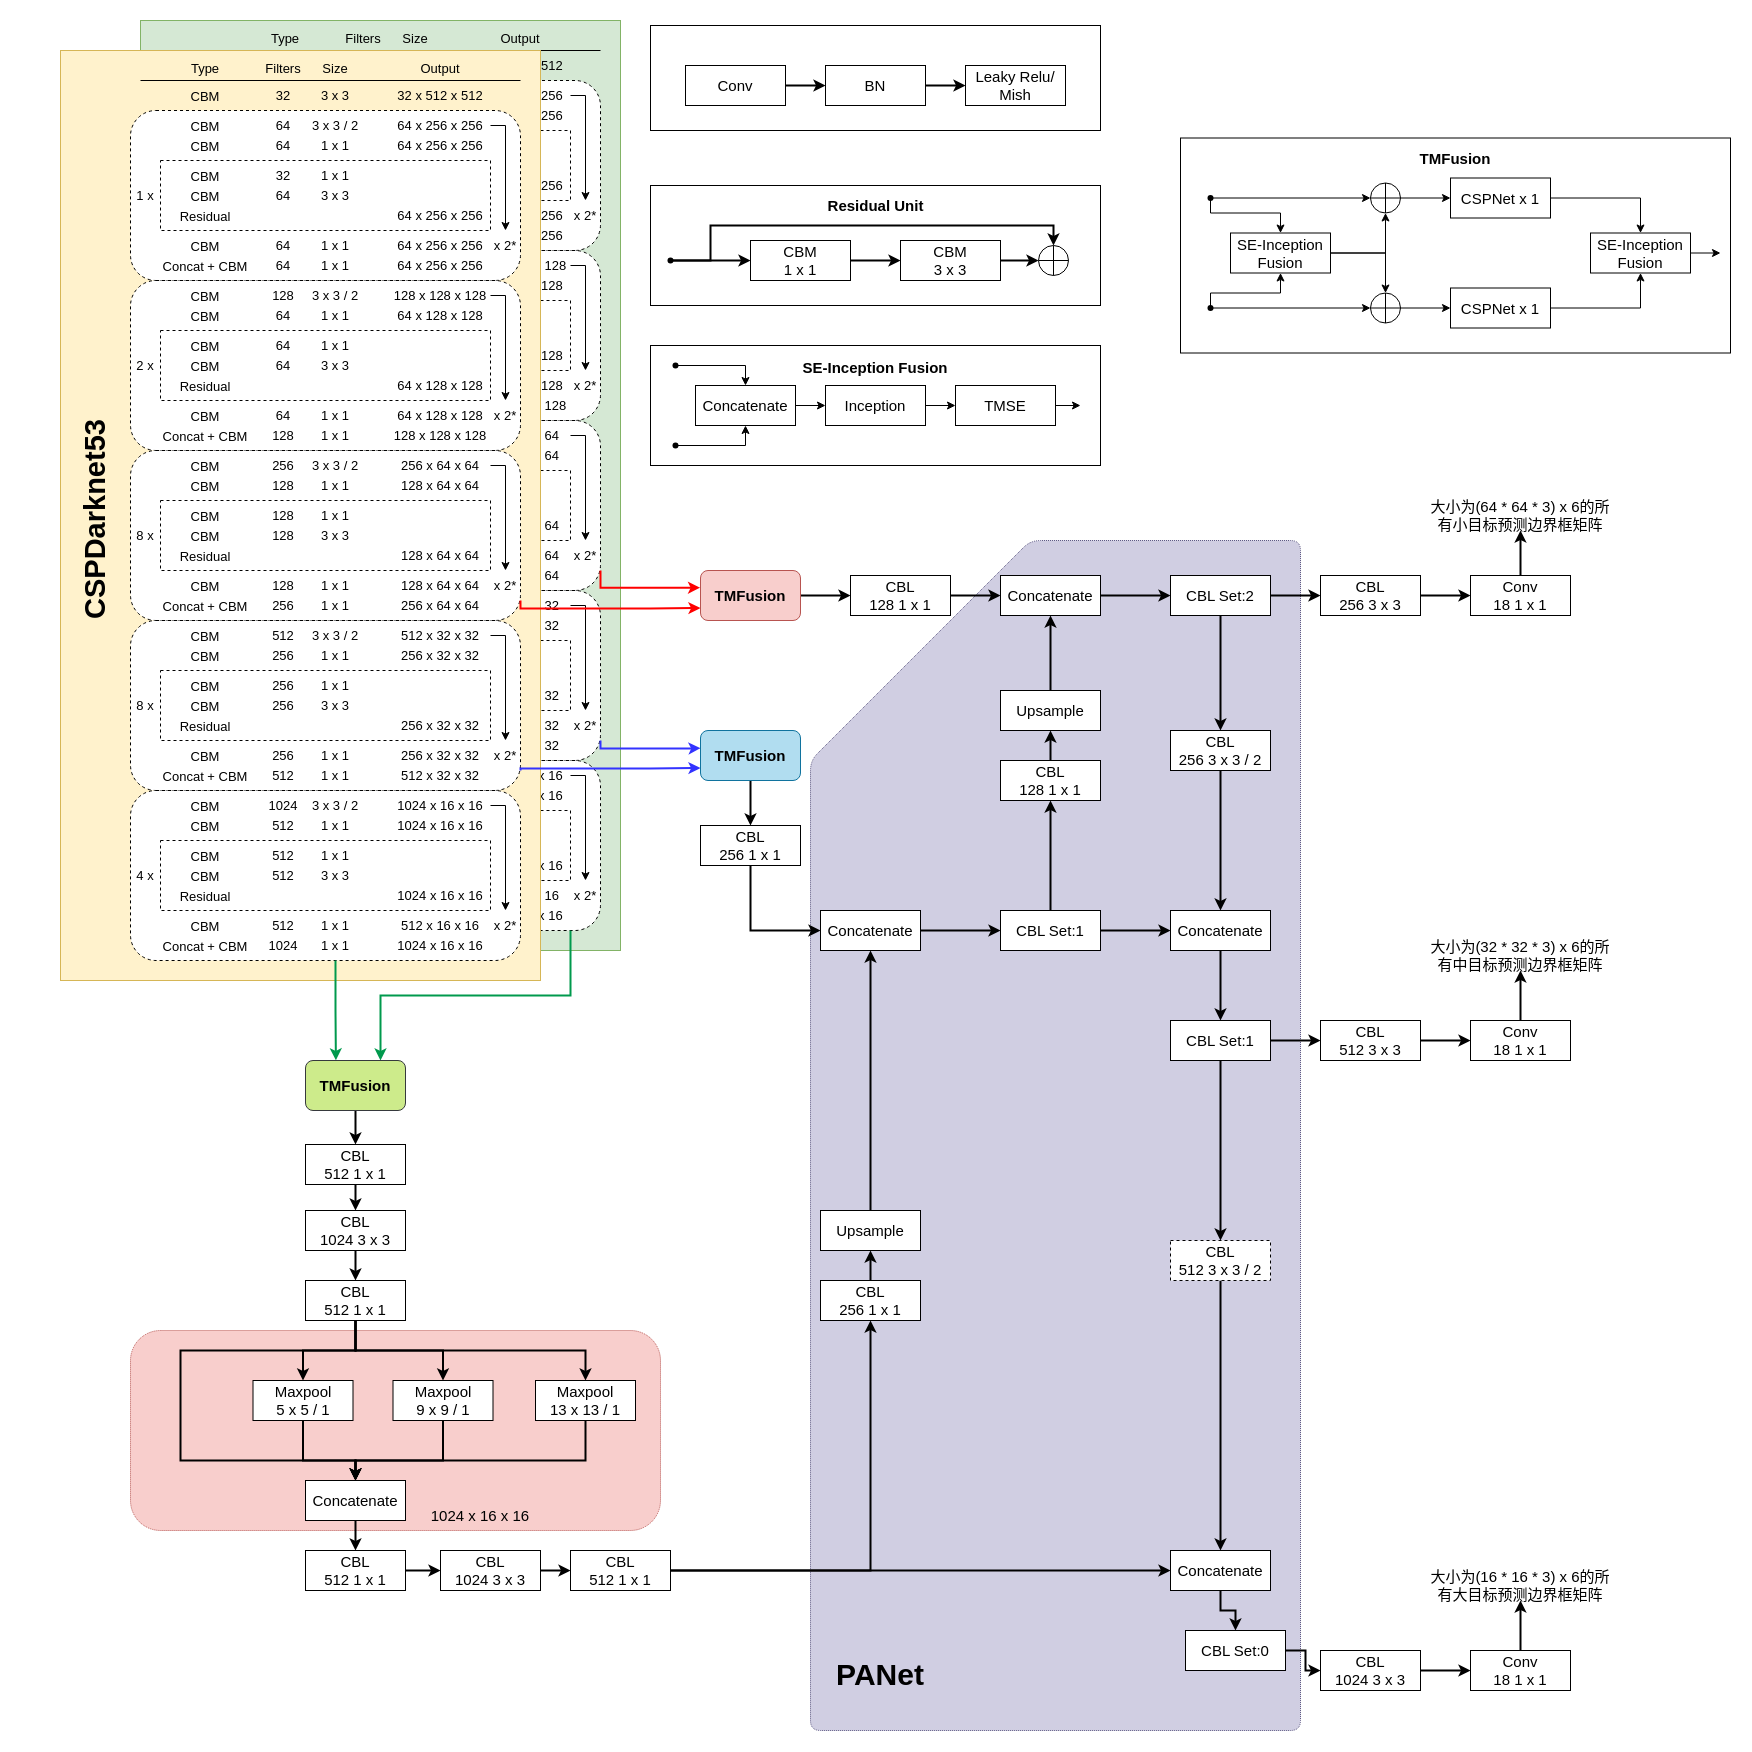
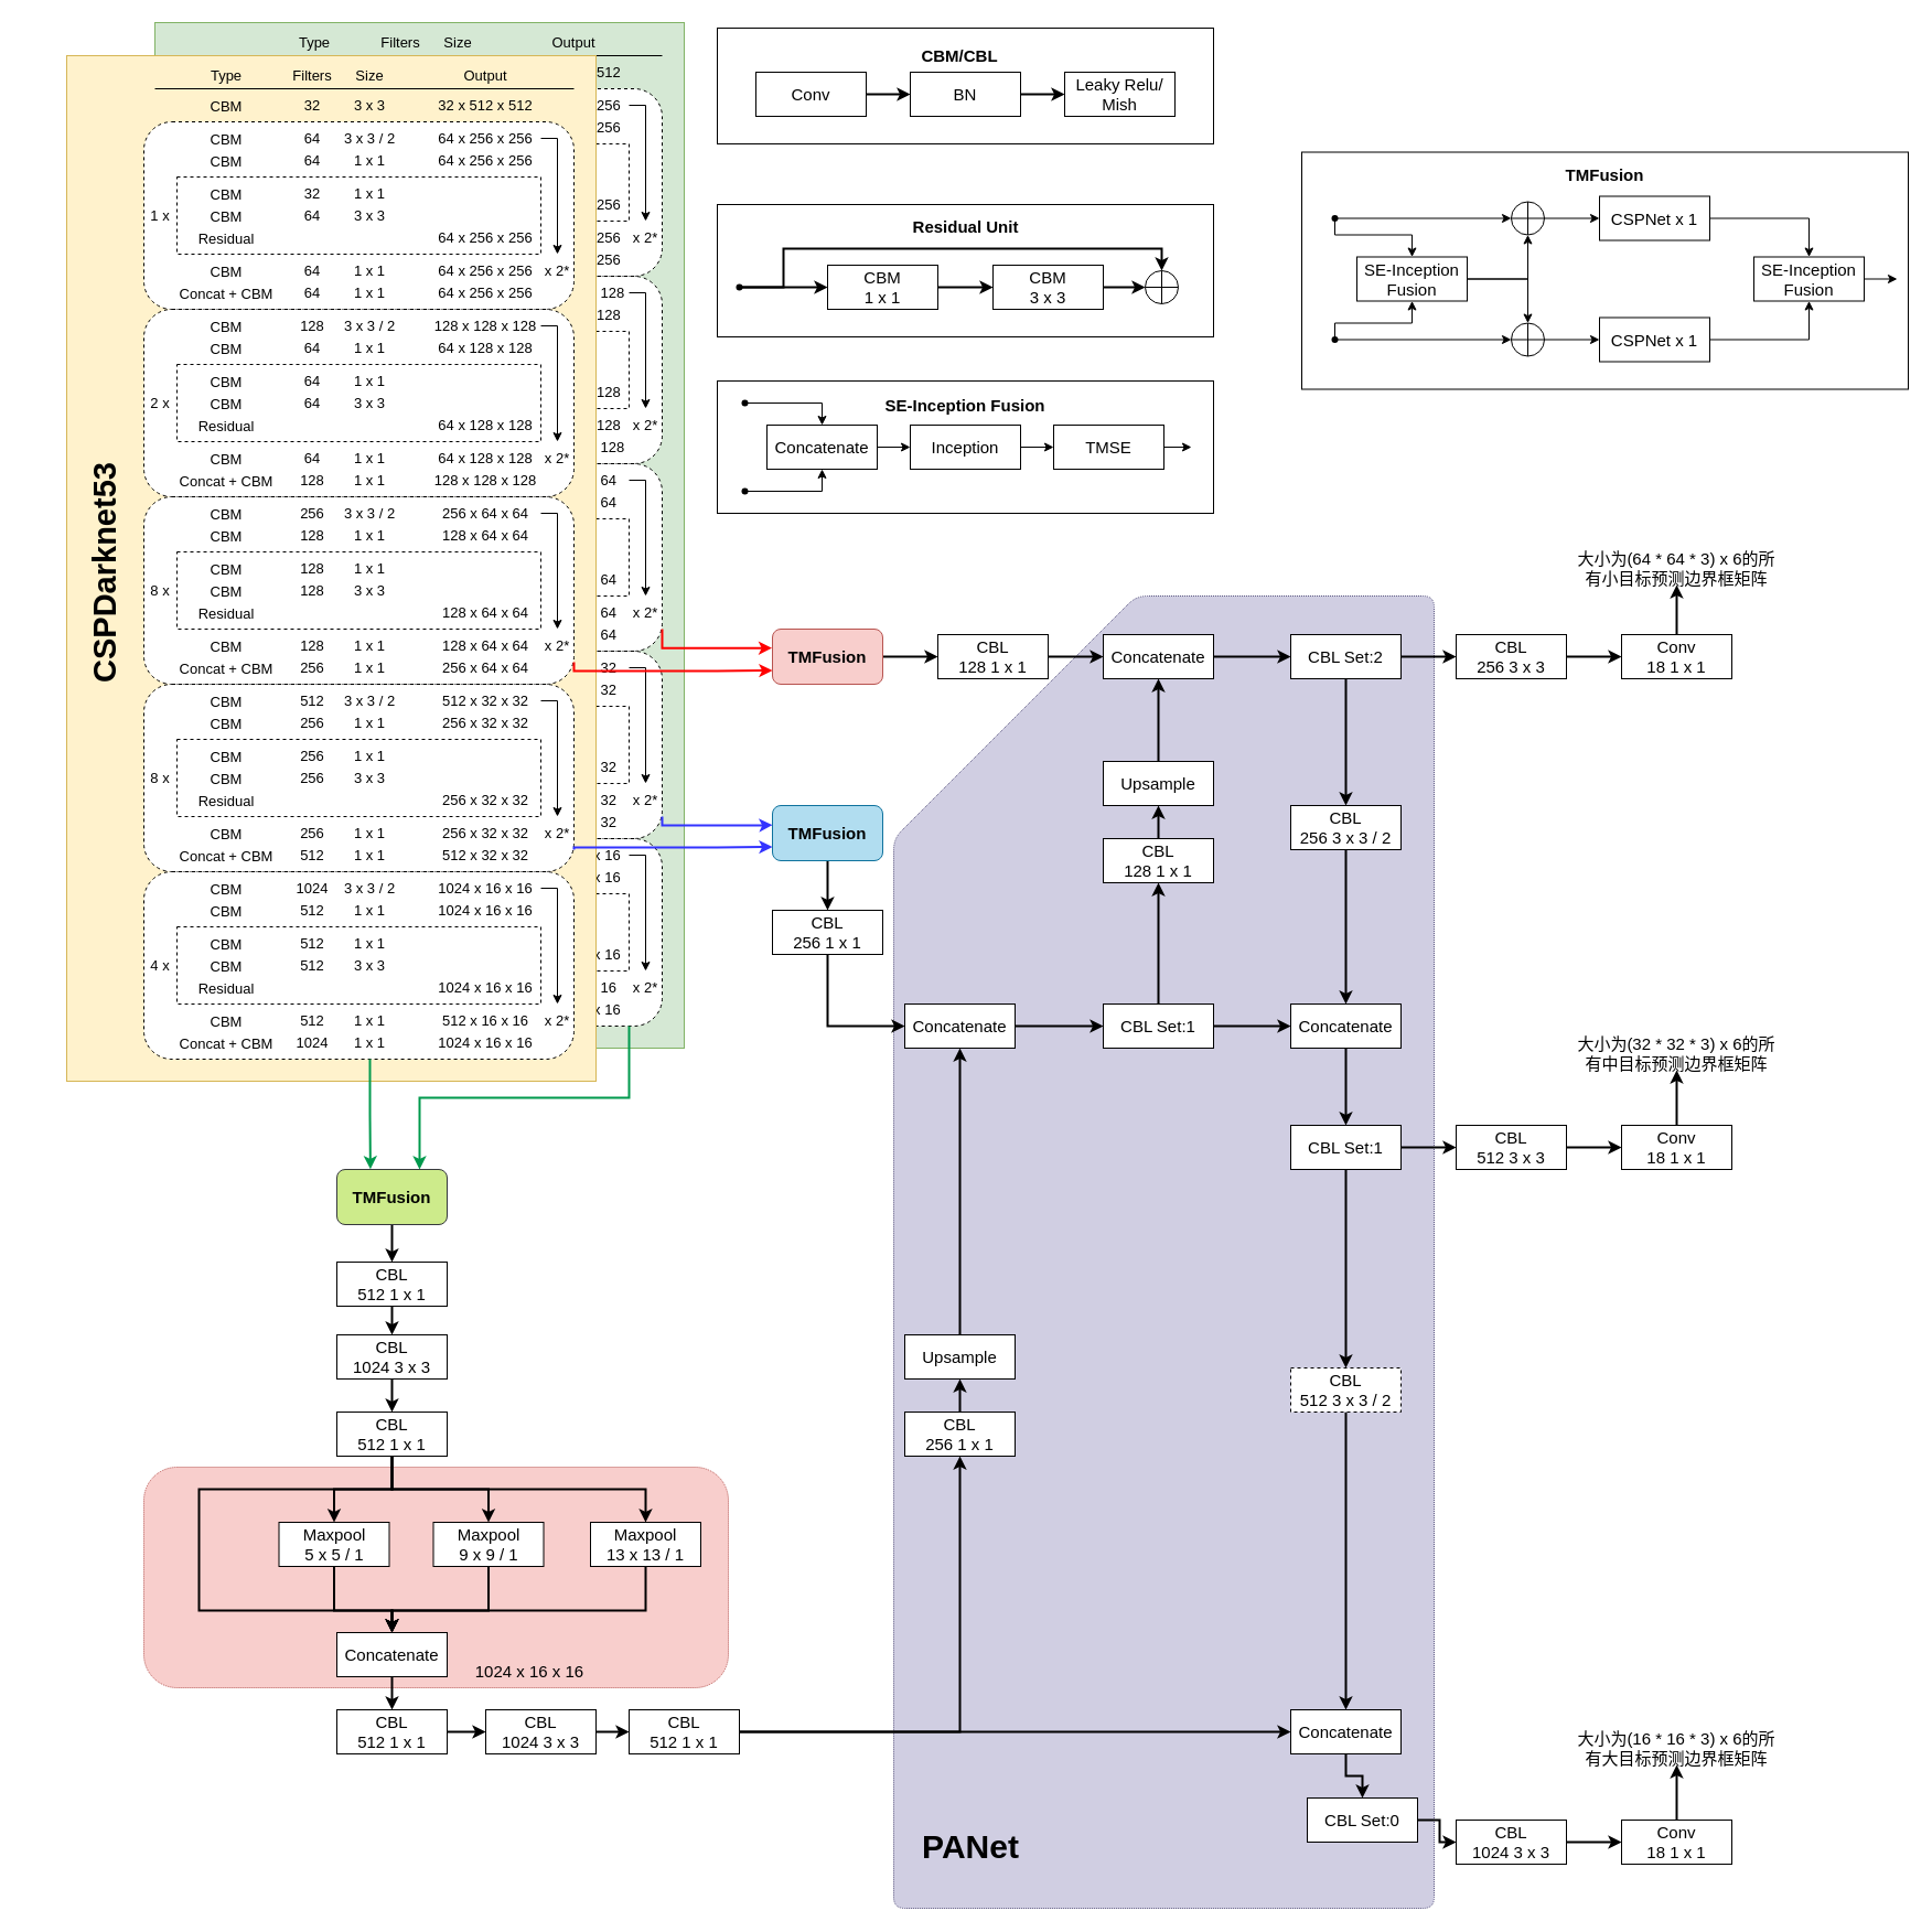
+ <mxCell id="422" value="&lt;b&gt;CBM/CBL&lt;/b&gt;" style="text;html=1;strokeColor=none;fillColor=none;align=center;verticalAlign=middle;whiteSpace=wrap;rounded=0;shadow=0;fontSize=15;" parent="1" vertex="1"><mxGeometry x="840" y="35" width="60" height="30" as="geometry" /></mxCell>
